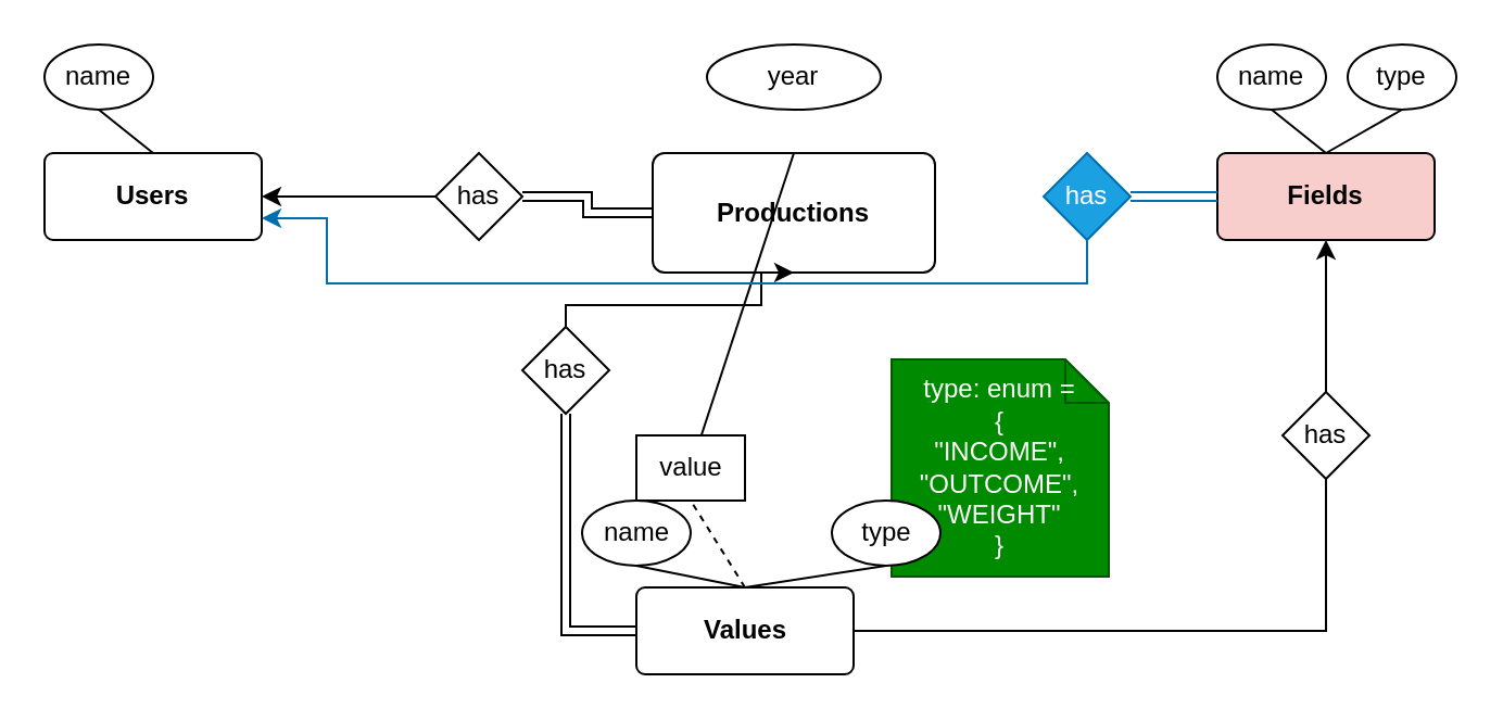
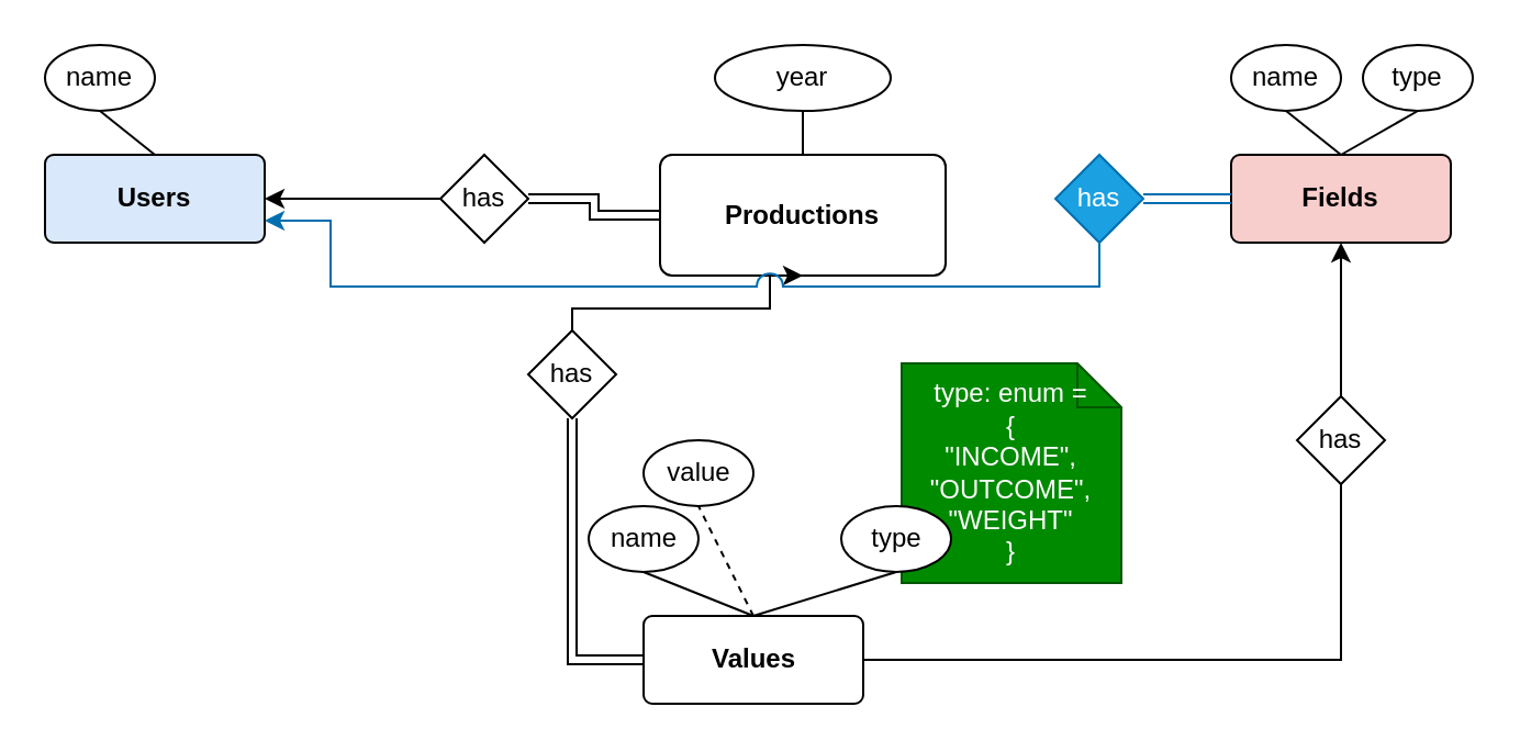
- <mxCell id="4" value="&lt;b&gt;Users&lt;/b&gt;" style="rounded=1;arcSize=10;whiteSpace=wrap;html=1;align=center;" vertex="1" parent="1"><mxGeometry x="20" y="70" width="100" height="40" as="geometry" /></mxCell>
+ <mxCell id="4" value="&lt;b&gt;Users&lt;/b&gt;" style="rounded=1;arcSize=10;whiteSpace=wrap;html=1;align=center;fillColor=#dae8fc;" vertex="1" parent="1"><mxGeometry x="20" y="70" width="100" height="40" as="geometry" /></mxCell>
- <mxCell id="9" value="" style="endArrow=none;html=1;rounded=0;exitX=0.5;exitY=0;exitDx=0;exitDy=0;" edge="1" parent="1" source="7" target="16"><mxGeometry width="50" height="50" relative="1" as="geometry"><mxPoint x="460" y="250" as="sourcePoint" /><mxPoint x="510" y="200" as="targetPoint" /></mxGeometry></mxCell>
+ <mxCell id="9" value="" style="endArrow=none;html=1;rounded=0;entryX=0.5;entryY=1;entryDx=0;entryDy=0;exitX=0.5;exitY=0;exitDx=0;exitDy=0;" edge="1" parent="1" source="7" target="8"><mxGeometry width="50" height="50" relative="1" as="geometry"><mxPoint x="460" y="250" as="sourcePoint" /><mxPoint x="510" y="200" as="targetPoint" /></mxGeometry></mxCell>
- <mxCell id="16" value="value" style="whiteSpace=wrap;html=1;align=center;rounded=0;" vertex="1" parent="1"><mxGeometry x="292.5" y="200" width="50" height="30" as="geometry" /></mxCell>
+ <mxCell id="16" value="value" style="ellipse;whiteSpace=wrap;html=1;align=center;" vertex="1" parent="1"><mxGeometry x="292.5" y="200" width="50" height="30" as="geometry" /></mxCell>
- <mxCell id="13" value="&lt;b&gt;Values&lt;/b&gt;" style="rounded=1;arcSize=10;whiteSpace=wrap;html=1;align=center;" vertex="1" parent="1"><mxGeometry x="292.5" y="270" width="100" height="40" as="geometry" /></mxCell>
+ <mxCell id="13" value="&lt;b&gt;Values&lt;/b&gt;" style="rounded=1;arcSize=10;whiteSpace=wrap;html=1;align=center;" vertex="1" parent="1"><mxGeometry x="292.5" y="280" width="100" height="40" as="geometry" /></mxCell>
